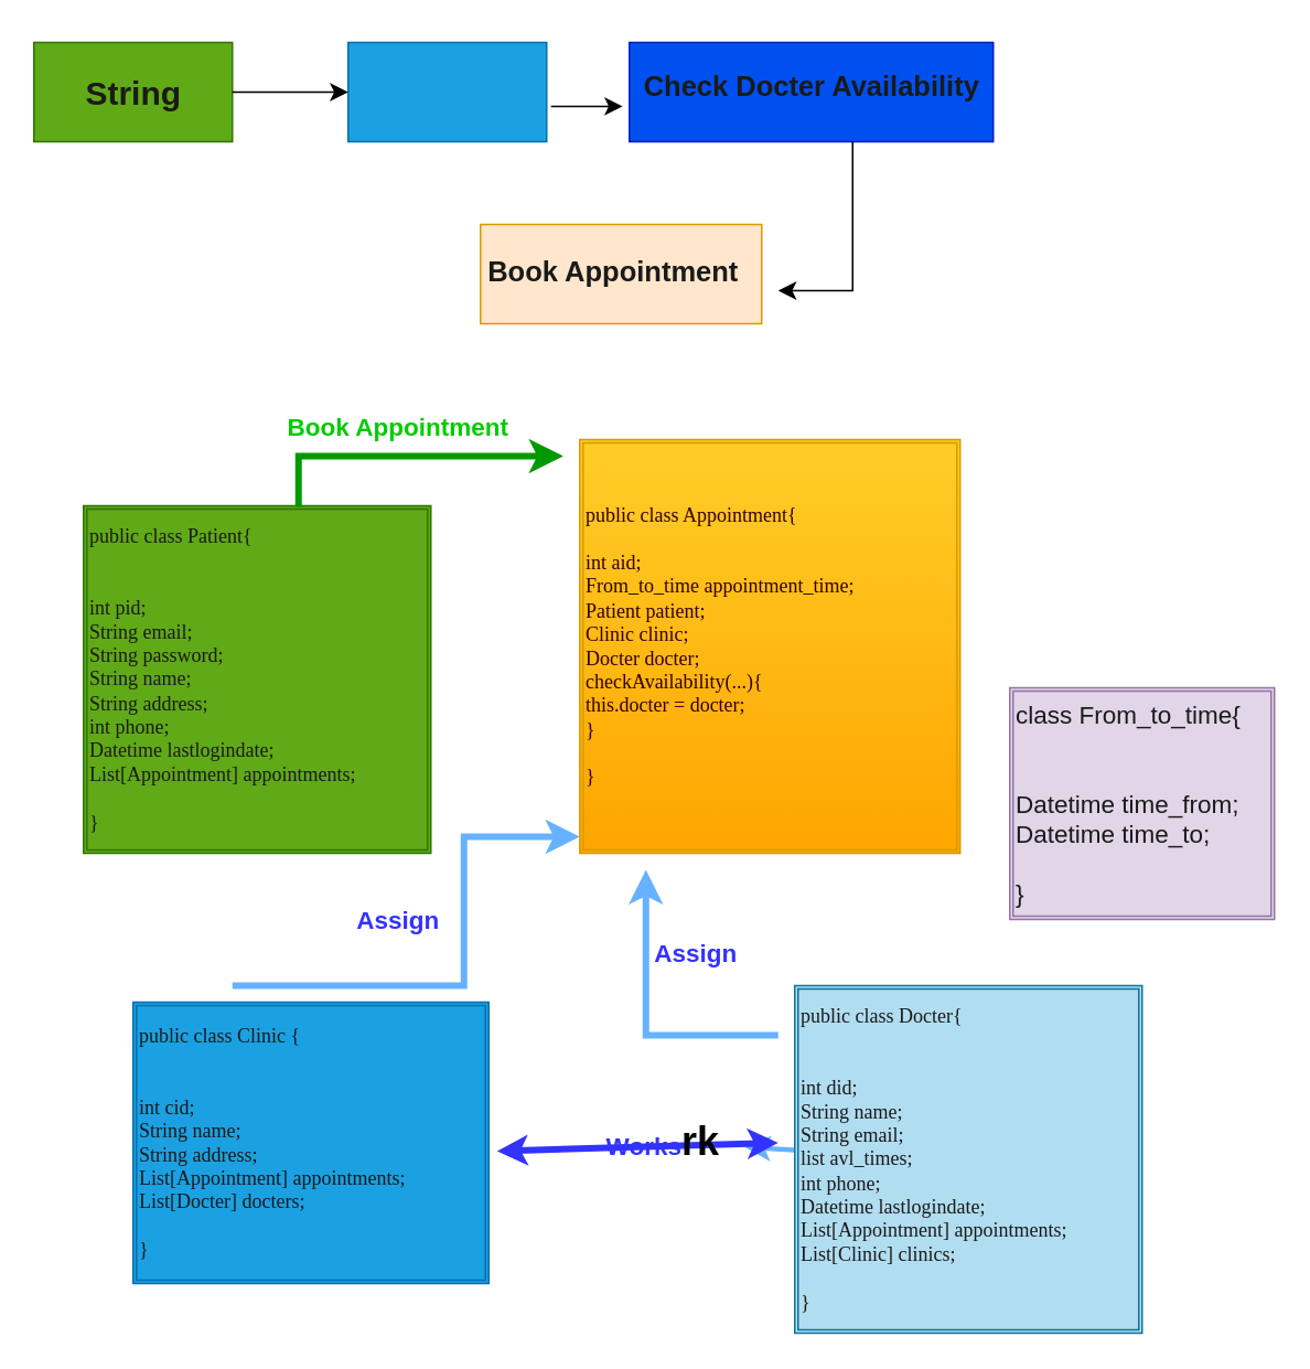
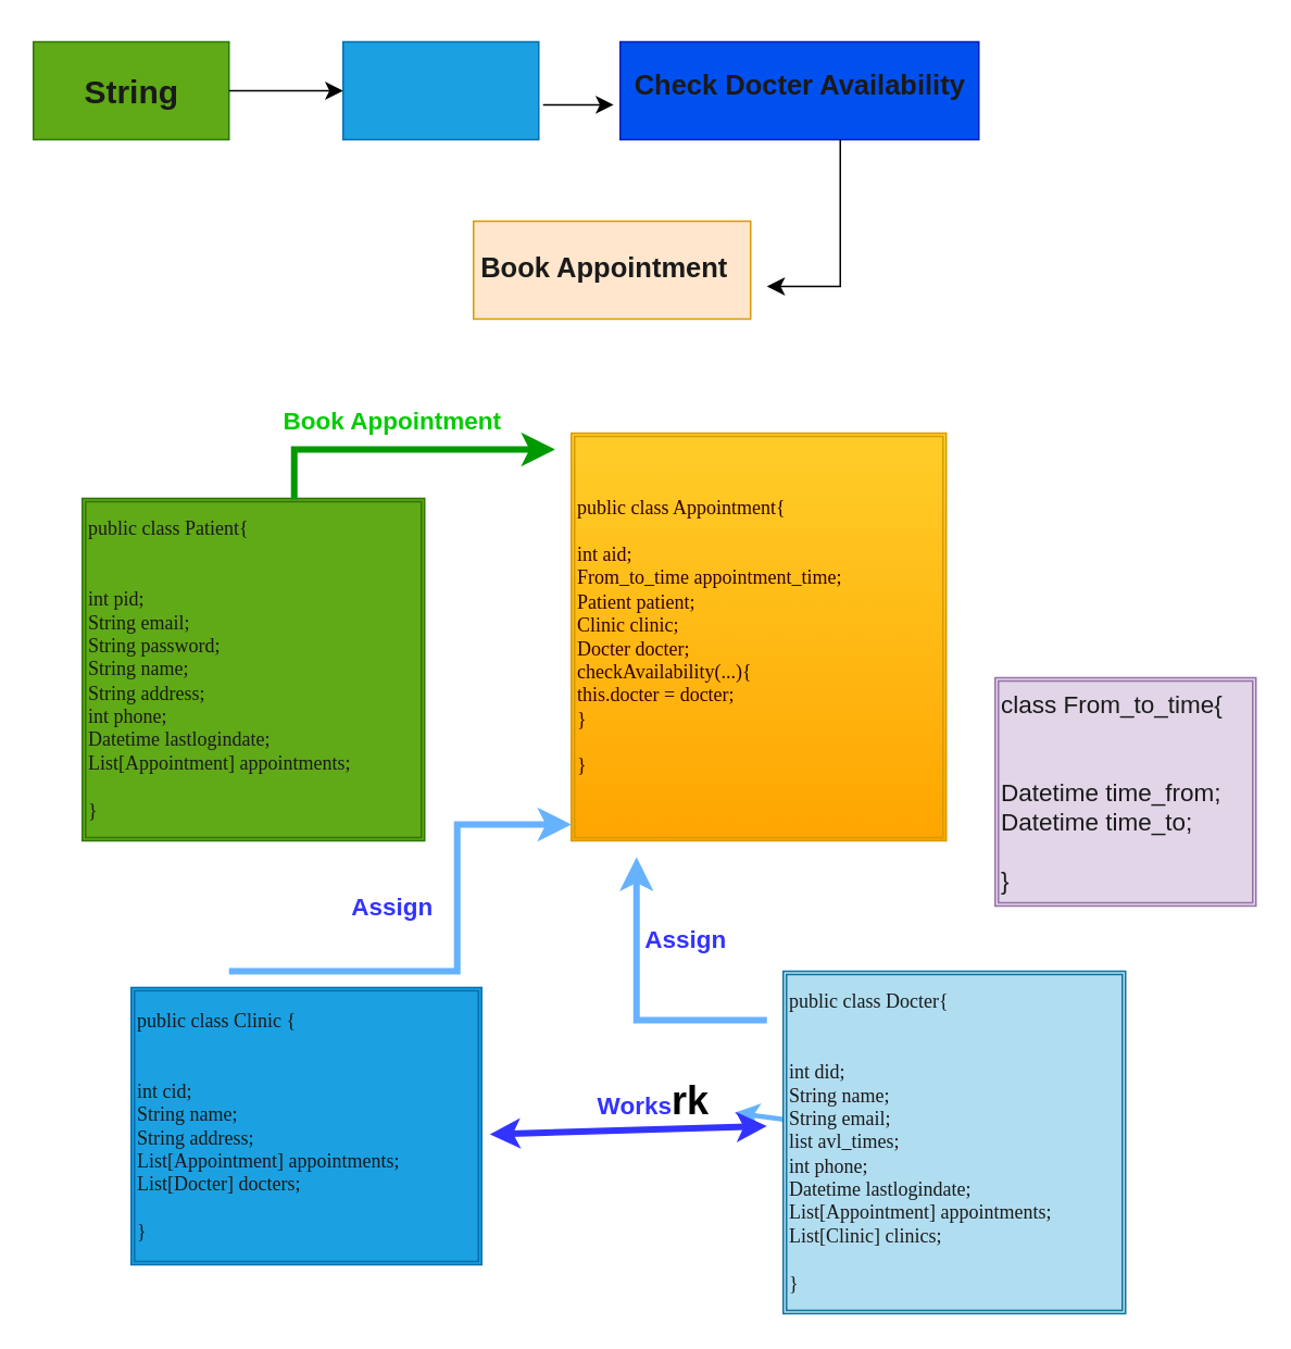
- <mxCell id="8" value="&lt;font style=&quot;font-size: 15px;&quot; color=&quot;#3333ff&quot;&gt;Works&lt;/font&gt;rk" style="text;strokeColor=none;fillColor=none;html=1;fontSize=24;fontStyle=1;verticalAlign=middle;align=center;" parent="1" vertex="1"><mxGeometry x="350" y="670" width="100" height="40" as="geometry" /></mxCell>
+ <mxCell id="8" value="&lt;font style=&quot;font-size: 15px;&quot; color=&quot;#3333ff&quot;&gt;Works&lt;/font&gt;rk" style="text;strokeColor=none;fillColor=none;html=1;fontSize=24;fontStyle=1;verticalAlign=middle;align=center;" parent="1" vertex="1"><mxGeometry x="350" y="655" width="100" height="40" as="geometry" /></mxCell>
